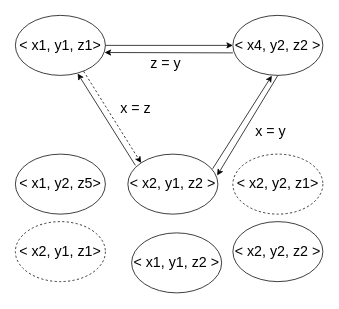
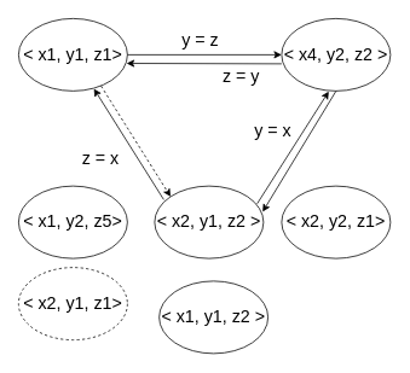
+ <mxCell id="11" value="y = z" style="text;html=1;align=center;verticalAlign=middle;resizable=0;points=[];autosize=1;strokeColor=none;fillColor=none;fontSize=19;" parent="1" vertex="1"><mxGeometry x="190" y="30" width="60" height="30" as="geometry" /></mxCell>
- <mxCell id="13" value="z = y" style="text;html=1;align=center;verticalAlign=middle;resizable=0;points=[];autosize=1;strokeColor=none;fillColor=none;fontSize=19;" parent="1" vertex="1"><mxGeometry x="190" y="70" width="60" height="30" as="geometry" /></mxCell>
+ <mxCell id="13" value="z = y" style="text;html=1;align=center;verticalAlign=middle;resizable=0;points=[];autosize=1;strokeColor=none;fillColor=none;fontSize=19;" parent="1" vertex="1"><mxGeometry x="235" y="70" width="60" height="30" as="geometry" /></mxCell>
- <mxCell id="10" value="x = z" style="text;html=1;align=center;verticalAlign=middle;resizable=0;points=[];autosize=1;strokeColor=none;fillColor=none;fontSize=19;" parent="1" vertex="1"><mxGeometry x="150" y="130" width="60" height="30" as="geometry" /></mxCell>
+ <mxCell id="19" value="y = x" style="text;html=1;align=center;verticalAlign=middle;resizable=0;points=[];autosize=1;strokeColor=none;fillColor=none;fontSize=19;" parent="1" vertex="1"><mxGeometry x="270" y="130" width="60" height="30" as="geometry" /></mxCell>
+ <mxCell id="12" value="z = x" style="text;html=1;align=center;verticalAlign=middle;resizable=0;points=[];autosize=1;strokeColor=none;fillColor=none;fontSize=19;" parent="1" vertex="1"><mxGeometry x="80" y="160" width="60" height="30" as="geometry" /></mxCell>
- <mxCell id="21" value="x = y" style="text;html=1;align=center;verticalAlign=middle;resizable=0;points=[];autosize=1;strokeColor=none;fillColor=none;fontSize=19;" parent="1" vertex="1"><mxGeometry x="330" y="160" width="60" height="30" as="geometry" /></mxCell>
- <mxCell id="6" value="&amp;lt; x2, y2, z1&amp;gt;" style="ellipse;whiteSpace=wrap;html=1;fontSize=19;fillColor=none;dashed=1;" parent="1" vertex="1"><mxGeometry x="310" y="205" width="120" height="80" as="geometry" /></mxCell>
+ <mxCell id="6" value="&amp;lt; x2, y2, z1&amp;gt;" style="ellipse;whiteSpace=wrap;html=1;fontSize=19;fillColor=none;" parent="1" vertex="1"><mxGeometry x="310" y="205" width="120" height="80" as="geometry" /></mxCell>
- <mxCell id="7" value="&amp;lt; x2, y2, z2 &amp;gt;" style="ellipse;whiteSpace=wrap;html=1;fontSize=19;fillColor=none;" parent="1" vertex="1"><mxGeometry x="310" y="295" width="120" height="80" as="geometry" /></mxCell>
